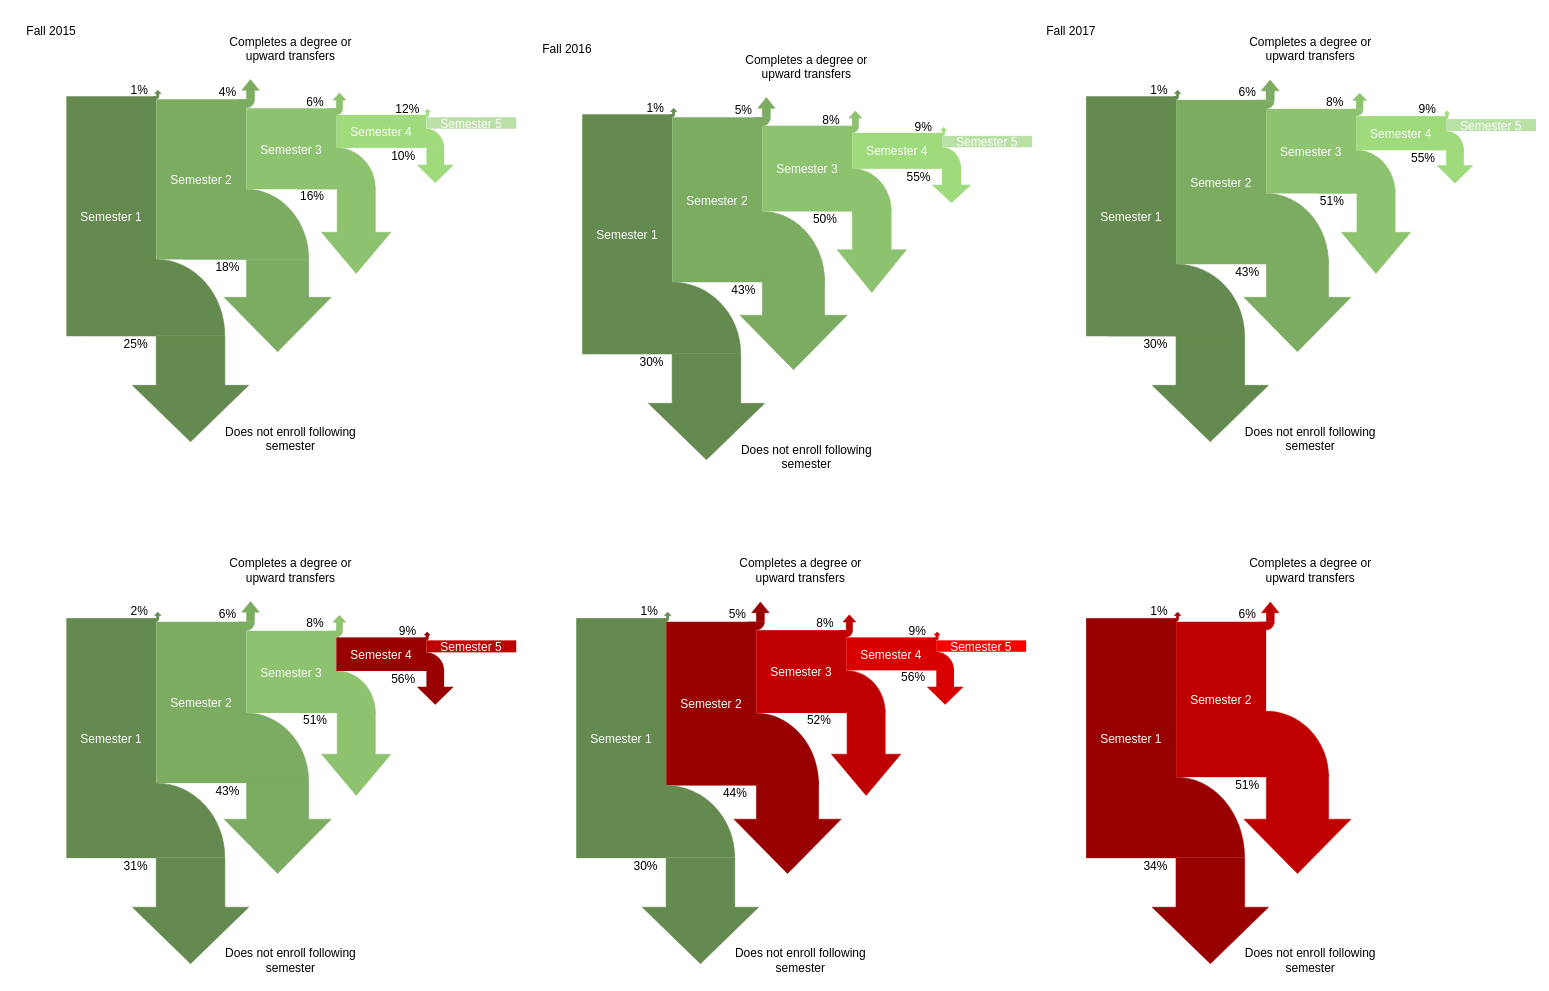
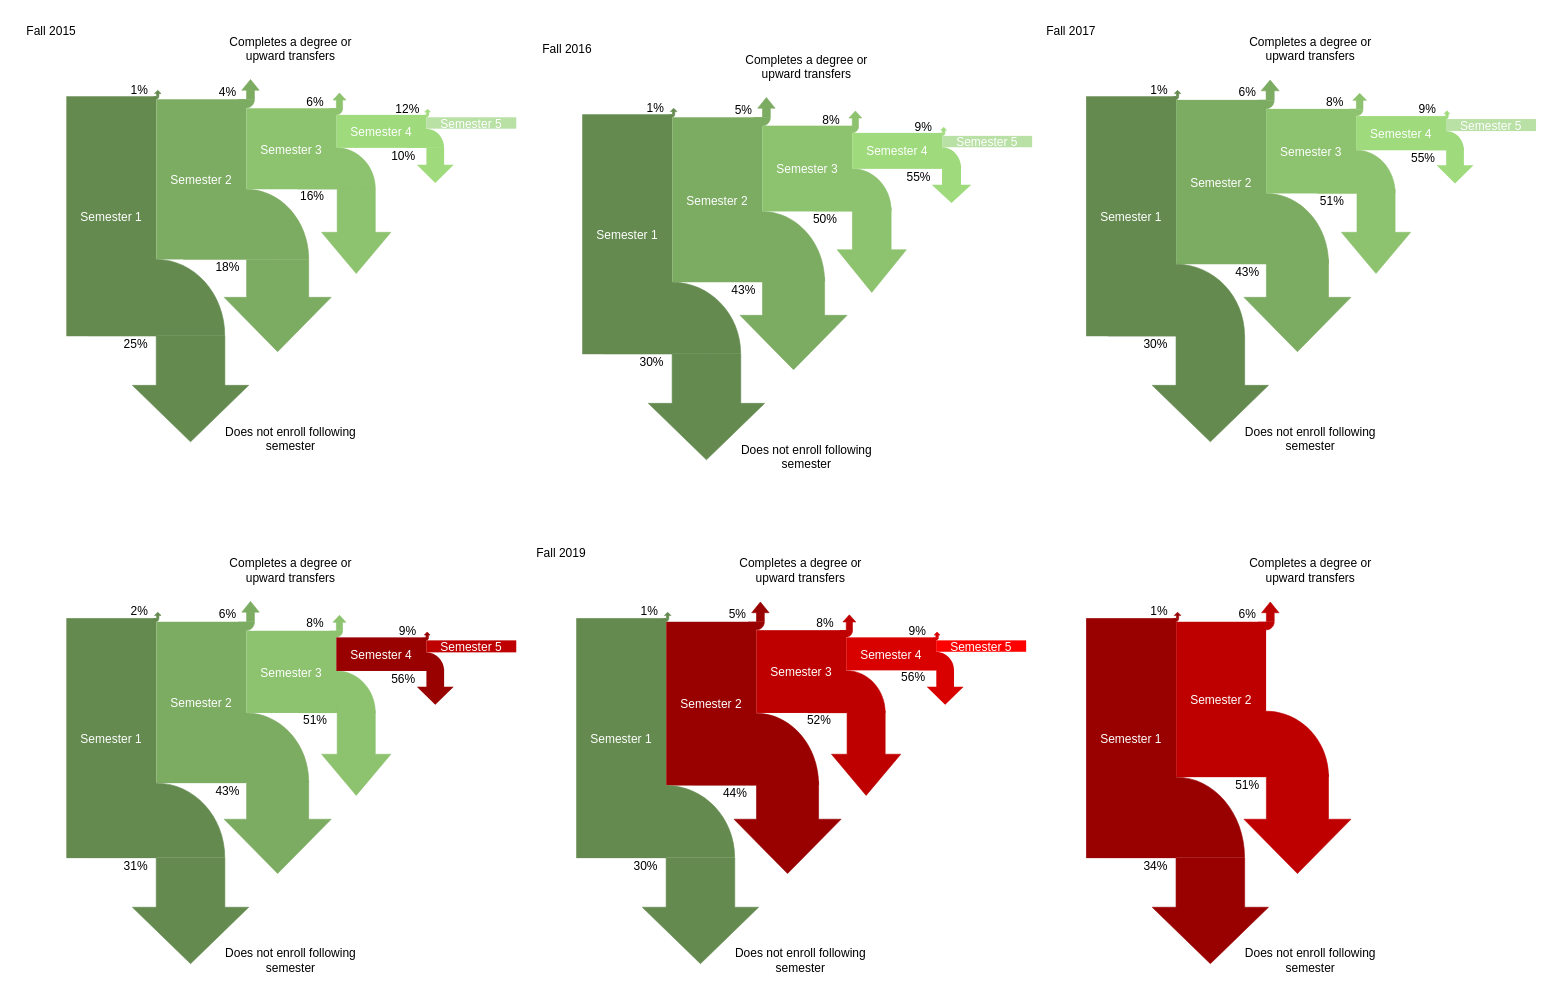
+ <mxCell id="162" value="&lt;font color=&quot;#000000&quot;&gt;Fall 2019&lt;/font&gt;" style="rounded=0;whiteSpace=wrap;html=1;labelBackgroundColor=none;fillStyle=solid;strokeColor=none;fontSize=20;fontColor=#FFFFFF;fillColor=none;gradientColor=none;" parent="139" vertex="1"><mxGeometry width="130" height="60" as="geometry" /></mxCell>
